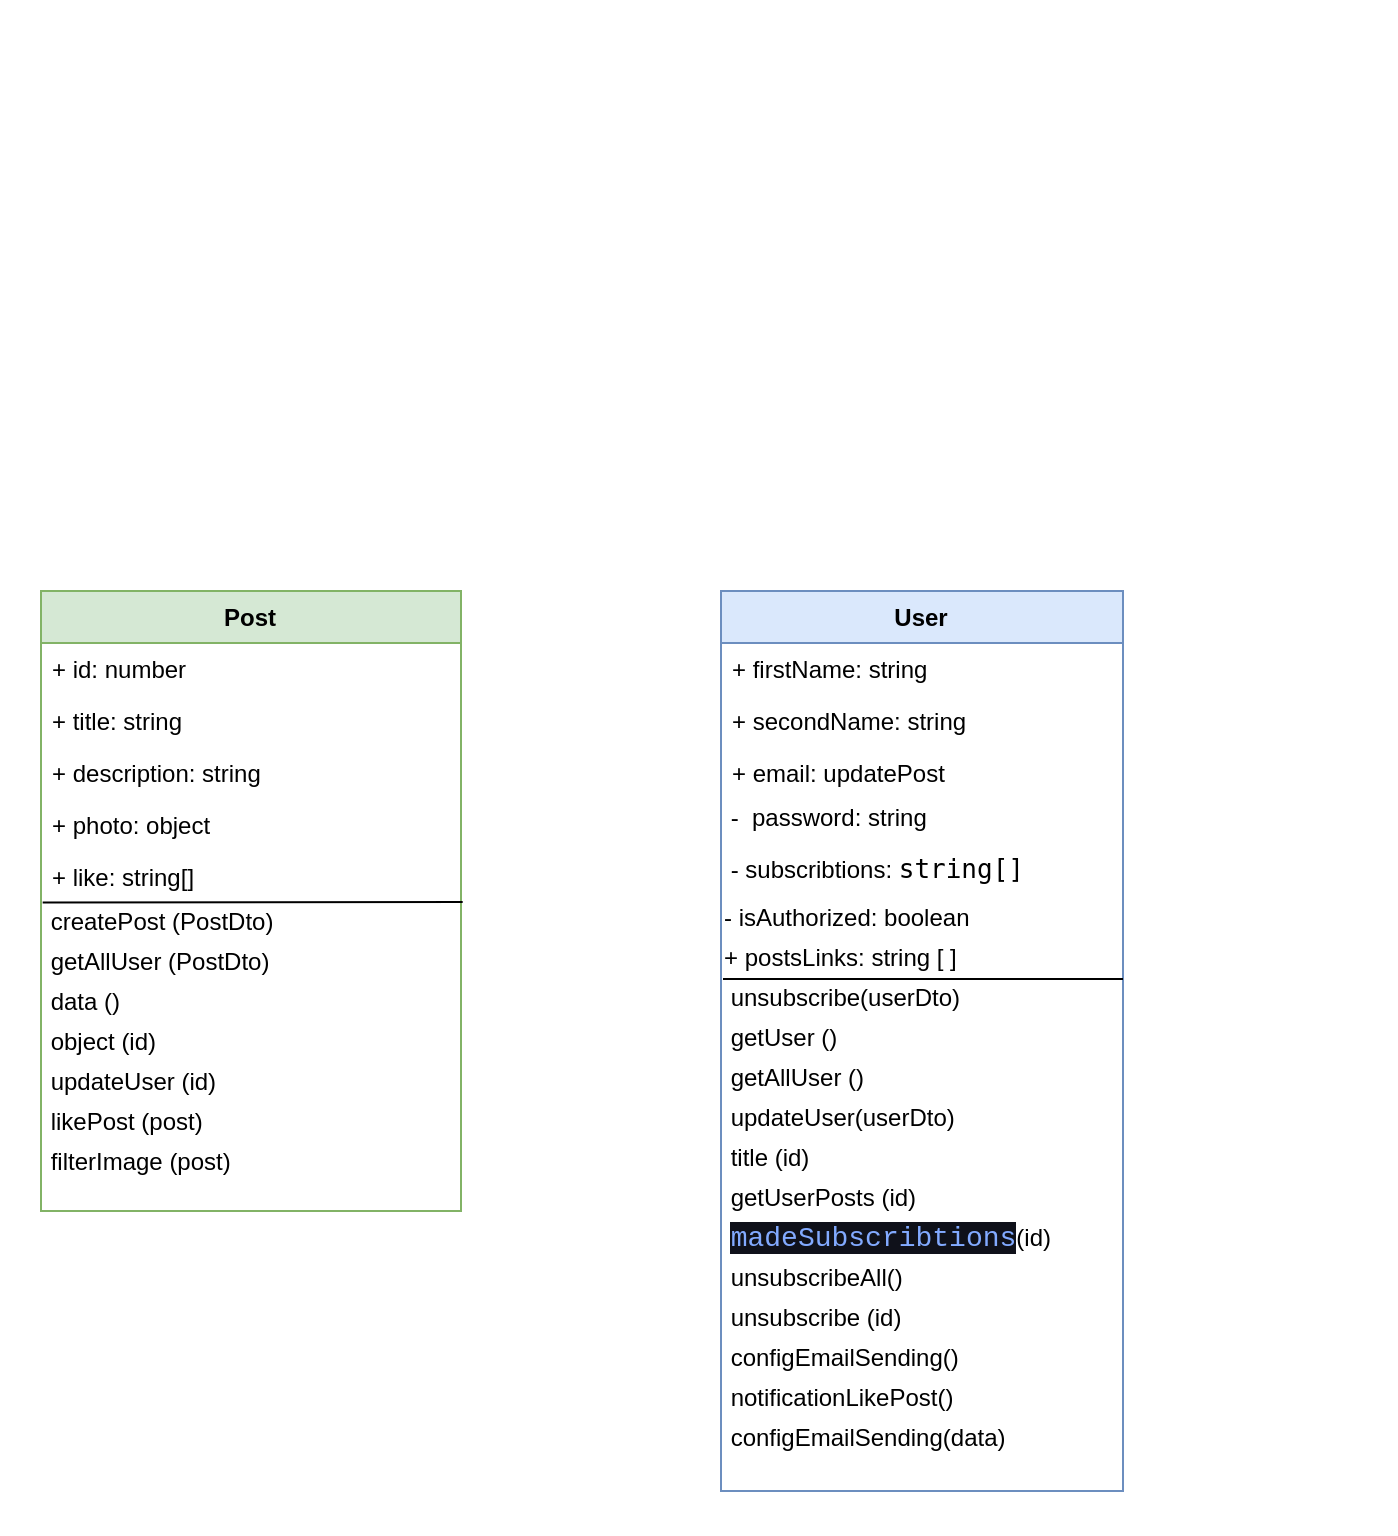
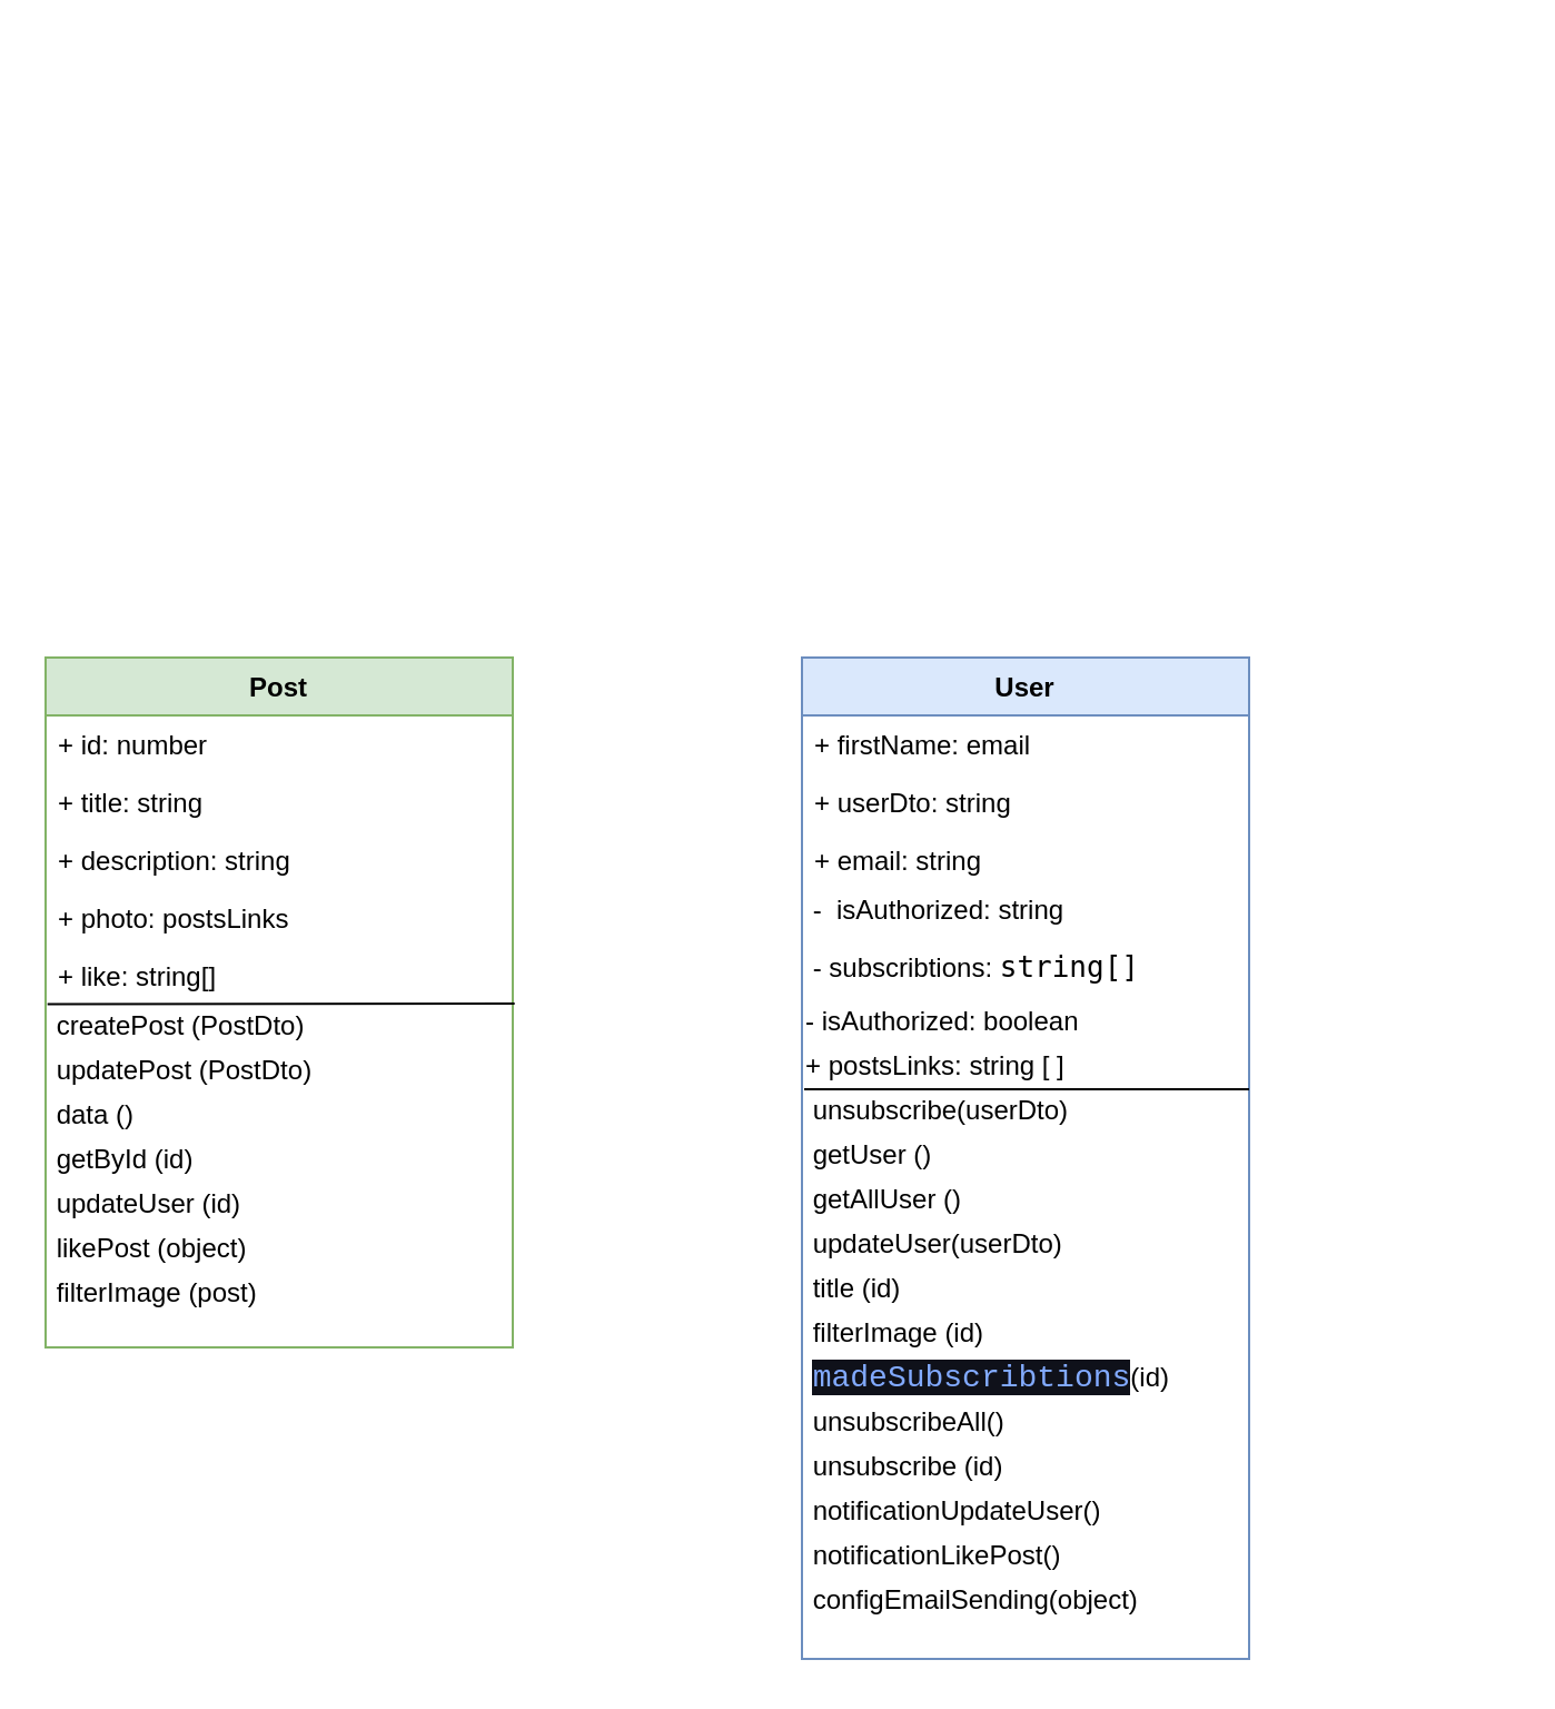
- <mxCell id="17" value="+ firstName: string" style="text;align=left;verticalAlign=top;spacingLeft=4;spacingRight=4;overflow=hidden;rotatable=0;points=[[0,0.5],[1,0.5]];portConstraint=eastwest;" parent="16" vertex="1"><mxGeometry y="26" width="201" height="26" as="geometry" /></mxCell>
+ <mxCell id="17" value="+ firstName: email" style="text;align=left;verticalAlign=top;spacingLeft=4;spacingRight=4;overflow=hidden;rotatable=0;points=[[0,0.5],[1,0.5]];portConstraint=eastwest;" parent="16" vertex="1"><mxGeometry y="26" width="201" height="26" as="geometry" /></mxCell>
- <mxCell id="18" value="+ secondName: string" style="text;align=left;verticalAlign=top;spacingLeft=4;spacingRight=4;overflow=hidden;rotatable=0;points=[[0,0.5],[1,0.5]];portConstraint=eastwest;rounded=0;shadow=0;html=0;" parent="16" vertex="1"><mxGeometry y="52" width="201" height="26" as="geometry" /></mxCell>
+ <mxCell id="18" value="+ userDto: string" style="text;align=left;verticalAlign=top;spacingLeft=4;spacingRight=4;overflow=hidden;rotatable=0;points=[[0,0.5],[1,0.5]];portConstraint=eastwest;rounded=0;shadow=0;html=0;" parent="16" vertex="1"><mxGeometry y="52" width="201" height="26" as="geometry" /></mxCell>
- <mxCell id="19" value="+ email: updatePost" style="text;align=left;verticalAlign=top;spacingLeft=4;spacingRight=4;overflow=hidden;rotatable=0;points=[[0,0.5],[1,0.5]];portConstraint=eastwest;rounded=0;shadow=0;html=0;" parent="16" vertex="1"><mxGeometry y="78" width="201" height="26" as="geometry" /></mxCell>
+ <mxCell id="19" value="+ email: string" style="text;align=left;verticalAlign=top;spacingLeft=4;spacingRight=4;overflow=hidden;rotatable=0;points=[[0,0.5],[1,0.5]];portConstraint=eastwest;rounded=0;shadow=0;html=0;" parent="16" vertex="1"><mxGeometry y="78" width="201" height="26" as="geometry" /></mxCell>
- <mxCell id="20" value="&amp;nbsp;-&amp;nbsp; password: string" style="text;html=1;align=left;verticalAlign=middle;resizable=0;points=[];autosize=1;strokeColor=none;fillColor=none;" parent="16" vertex="1"><mxGeometry y="104" width="201" height="20" as="geometry" /></mxCell>
+ <mxCell id="20" value="&amp;nbsp;-&amp;nbsp; isAuthorized: string" style="text;html=1;align=left;verticalAlign=middle;resizable=0;points=[];autosize=1;strokeColor=none;fillColor=none;" parent="16" vertex="1"><mxGeometry y="104" width="201" height="20" as="geometry" /></mxCell>
- <mxCell id="6" value="+ photo: object" style="text;align=left;verticalAlign=top;spacingLeft=4;spacingRight=4;overflow=hidden;rotatable=0;points=[[0,0.5],[1,0.5]];portConstraint=eastwest;rounded=0;shadow=0;html=0;" parent="2" vertex="1"><mxGeometry y="104" width="210" height="26" as="geometry" /></mxCell>
+ <mxCell id="6" value="+ photo: postsLinks" style="text;align=left;verticalAlign=top;spacingLeft=4;spacingRight=4;overflow=hidden;rotatable=0;points=[[0,0.5],[1,0.5]];portConstraint=eastwest;rounded=0;shadow=0;html=0;" parent="2" vertex="1"><mxGeometry y="104" width="210" height="26" as="geometry" /></mxCell>
- <mxCell id="10" value="&amp;nbsp;getAllUser (PostDto)" style="text;html=1;align=left;verticalAlign=middle;resizable=0;points=[];autosize=1;strokeColor=none;fillColor=none;fontSize=12;fontFamily=Helvetica;fontColor=default;" parent="2" vertex="1"><mxGeometry y="176" width="210" height="20" as="geometry" /></mxCell>
+ <mxCell id="10" value="&amp;nbsp;updatePost (PostDto)" style="text;html=1;align=left;verticalAlign=middle;resizable=0;points=[];autosize=1;strokeColor=none;fillColor=none;fontSize=12;fontFamily=Helvetica;fontColor=default;" parent="2" vertex="1"><mxGeometry y="176" width="210" height="20" as="geometry" /></mxCell>
- <mxCell id="12" value="&amp;nbsp;object (id)" style="text;html=1;align=left;verticalAlign=middle;resizable=0;points=[];autosize=1;strokeColor=none;fillColor=none;fontSize=12;fontFamily=Helvetica;fontColor=default;" parent="2" vertex="1"><mxGeometry y="216" width="210" height="20" as="geometry" /></mxCell>
+ <mxCell id="12" value="&amp;nbsp;getById (id)" style="text;html=1;align=left;verticalAlign=middle;resizable=0;points=[];autosize=1;strokeColor=none;fillColor=none;fontSize=12;fontFamily=Helvetica;fontColor=default;" parent="2" vertex="1"><mxGeometry y="216" width="210" height="20" as="geometry" /></mxCell>
- <mxCell id="14" value="&amp;nbsp;likePost (post)" style="text;html=1;align=left;verticalAlign=middle;resizable=0;points=[];autosize=1;strokeColor=none;fillColor=none;fontSize=12;fontFamily=Helvetica;fontColor=default;" parent="2" vertex="1"><mxGeometry y="256" width="210" height="20" as="geometry" /></mxCell>
+ <mxCell id="14" value="&amp;nbsp;likePost (object)" style="text;html=1;align=left;verticalAlign=middle;resizable=0;points=[];autosize=1;strokeColor=none;fillColor=none;fontSize=12;fontFamily=Helvetica;fontColor=default;" parent="2" vertex="1"><mxGeometry y="256" width="210" height="20" as="geometry" /></mxCell>
- <mxCell id="29" value="&amp;nbsp;getUserPosts (id)" style="text;html=1;align=left;verticalAlign=middle;resizable=0;points=[];autosize=1;strokeColor=none;fillColor=none;fontSize=12;fontFamily=Helvetica;fontColor=default;" parent="16" vertex="1"><mxGeometry y="294" width="201" height="20" as="geometry" /></mxCell>
+ <mxCell id="29" value="&amp;nbsp;filterImage (id)" style="text;html=1;align=left;verticalAlign=middle;resizable=0;points=[];autosize=1;strokeColor=none;fillColor=none;fontSize=12;fontFamily=Helvetica;fontColor=default;" parent="16" vertex="1"><mxGeometry y="294" width="201" height="20" as="geometry" /></mxCell>
- <mxCell id="33" value="&amp;nbsp;configEmailSending()" style="text;html=1;align=left;verticalAlign=middle;resizable=0;points=[];autosize=1;strokeColor=none;fillColor=none;fontSize=12;fontFamily=Helvetica;fontColor=default;" parent="16" vertex="1"><mxGeometry y="374" width="201" height="20" as="geometry" /></mxCell>
+ <mxCell id="33" value="&amp;nbsp;notificationUpdateUser()" style="text;html=1;align=left;verticalAlign=middle;resizable=0;points=[];autosize=1;strokeColor=none;fillColor=none;fontSize=12;fontFamily=Helvetica;fontColor=default;" parent="16" vertex="1"><mxGeometry y="374" width="201" height="20" as="geometry" /></mxCell>
- <mxCell id="35" value="&amp;nbsp;configEmailSending(data)" style="text;html=1;align=left;verticalAlign=middle;resizable=0;points=[];autosize=1;strokeColor=none;fillColor=none;fontSize=12;fontFamily=Helvetica;fontColor=default;" parent="16" vertex="1"><mxGeometry y="414" width="201" height="20" as="geometry" /></mxCell>
+ <mxCell id="35" value="&amp;nbsp;configEmailSending(object)" style="text;html=1;align=left;verticalAlign=middle;resizable=0;points=[];autosize=1;strokeColor=none;fillColor=none;fontSize=12;fontFamily=Helvetica;fontColor=default;" parent="16" vertex="1"><mxGeometry y="414" width="201" height="20" as="geometry" /></mxCell>
